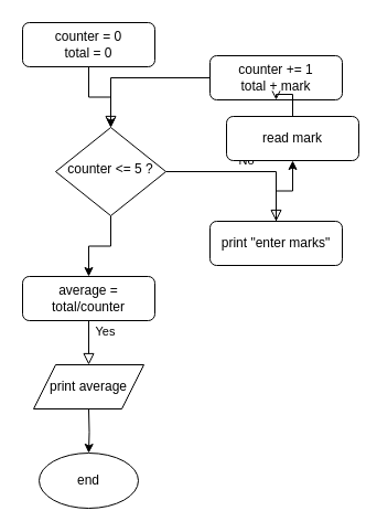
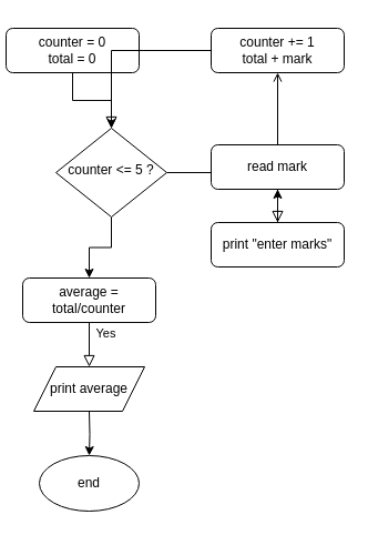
- <mxCell id="3" value="&lt;div&gt;counter = 0&lt;/div&gt;&lt;div&gt;total = 0&lt;br&gt;&lt;/div&gt;" style="rounded=1;whiteSpace=wrap;html=1;fontSize=12;glass=0;strokeWidth=1;shadow=0;" parent="1" vertex="1"><mxGeometry x="20" y="20" width="120" height="40" as="geometry" /></mxCell>
+ <mxCell id="3" value="&lt;div&gt;counter = 0&lt;/div&gt;&lt;div&gt;total = 0&lt;br&gt;&lt;/div&gt;" style="rounded=1;whiteSpace=wrap;html=1;fontSize=12;glass=0;strokeWidth=1;shadow=0;" parent="1" vertex="1"><mxGeometry x="5" y="25" width="120" height="40" as="geometry" /></mxCell>
- <mxCell id="13" value="&lt;div&gt;counter += 1&lt;/div&gt;&lt;div&gt;total + mark&lt;br&gt;&lt;/div&gt;" style="rounded=1;whiteSpace=wrap;html=1;fontSize=12;glass=0;strokeWidth=1;shadow=0;" parent="1" vertex="1"><mxGeometry x="190" y="50" width="120" height="40" as="geometry" /></mxCell>
+ <mxCell id="13" value="&lt;div&gt;counter += 1&lt;/div&gt;&lt;div&gt;total + mark&lt;br&gt;&lt;/div&gt;" style="rounded=1;whiteSpace=wrap;html=1;fontSize=12;glass=0;strokeWidth=1;shadow=0;" parent="1" vertex="1"><mxGeometry x="190" y="25" width="120" height="40" as="geometry" /></mxCell>
- <mxCell id="15" value="read mark" style="rounded=1;whiteSpace=wrap;html=1;fontSize=12;glass=0;strokeWidth=1;shadow=0;" parent="1" vertex="1"><mxGeometry x="205" y="105" width="120" height="40" as="geometry" /></mxCell>
+ <mxCell id="15" value="read mark" style="rounded=1;whiteSpace=wrap;html=1;fontSize=12;glass=0;strokeWidth=1;shadow=0;" parent="1" vertex="1"><mxGeometry x="190" y="130" width="120" height="40" as="geometry" /></mxCell>
